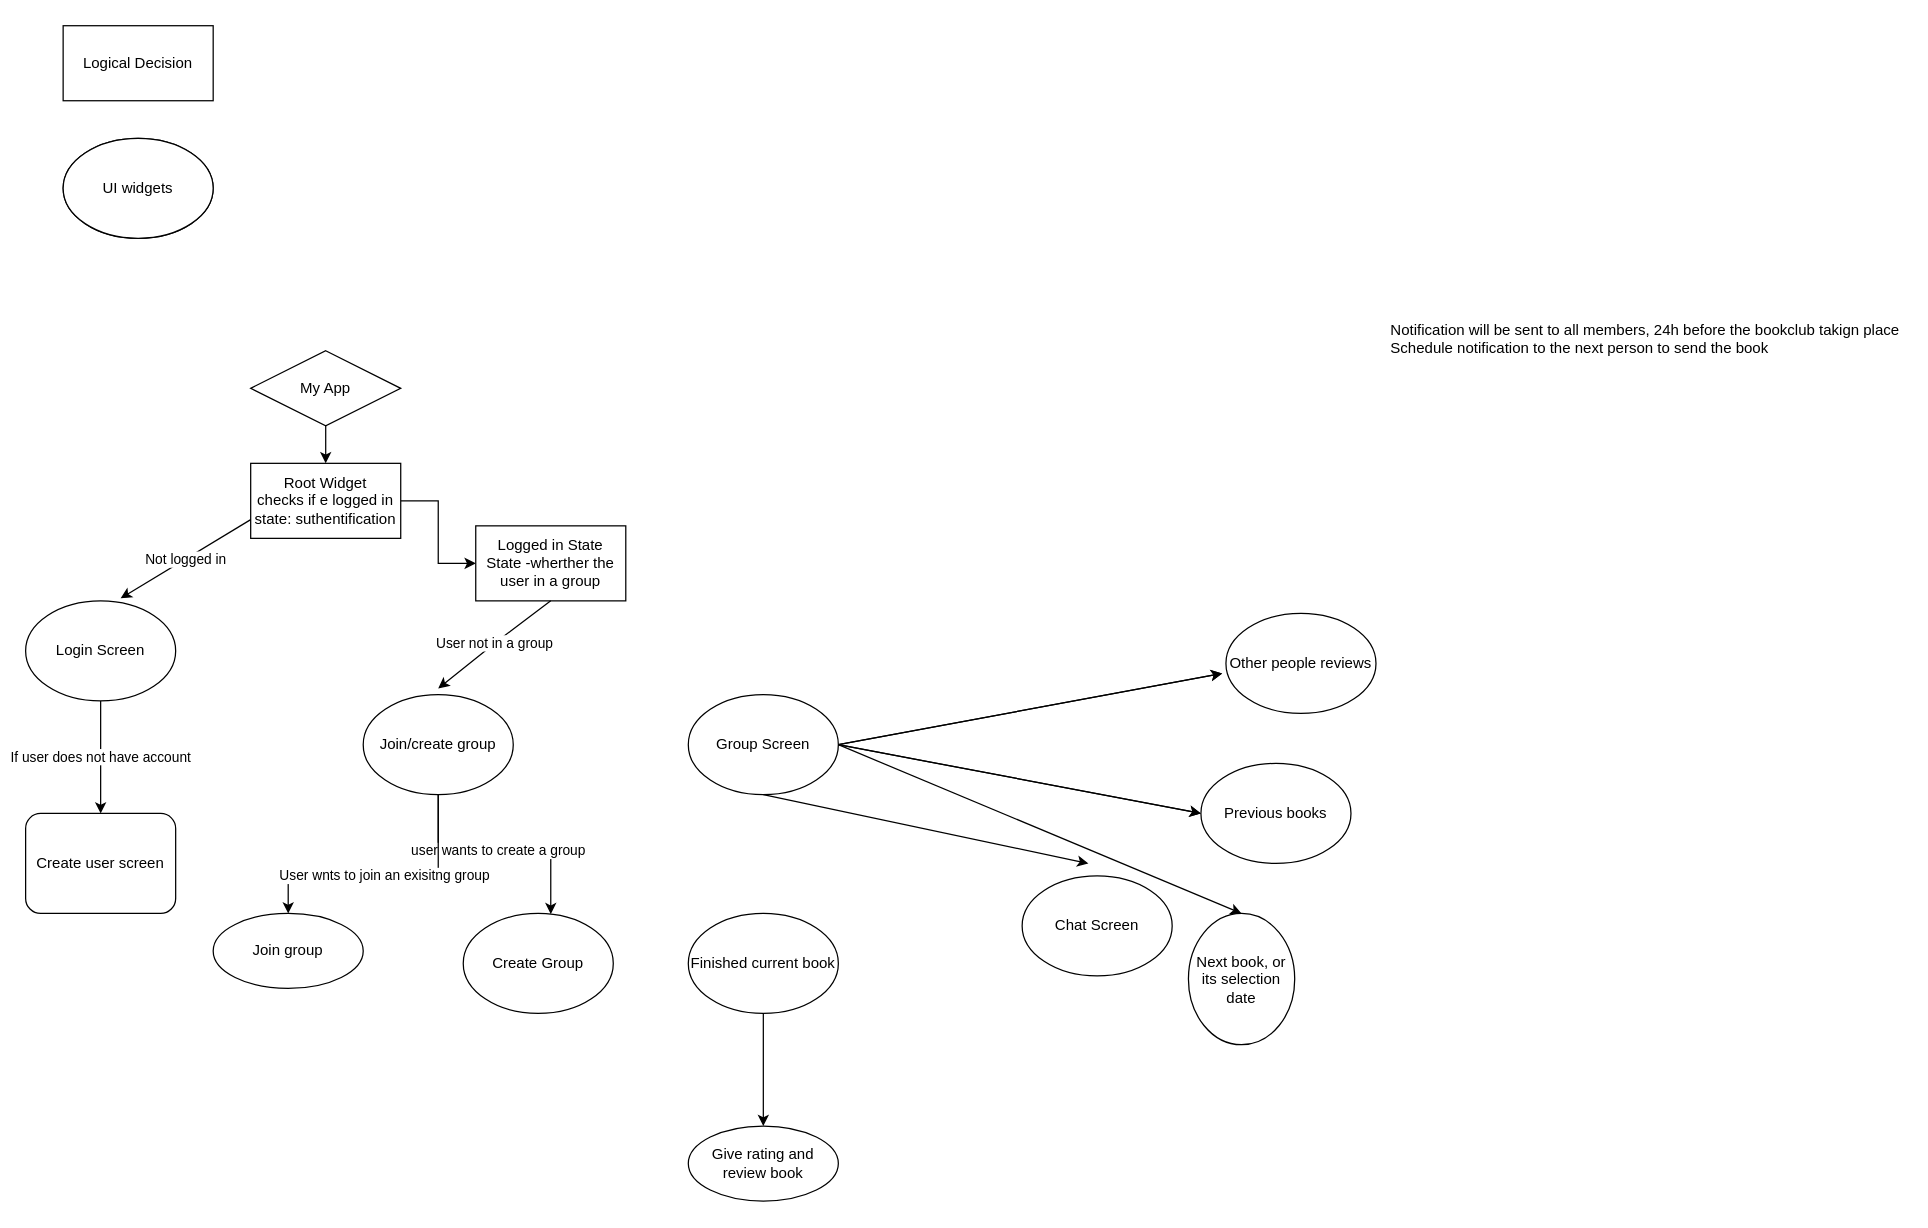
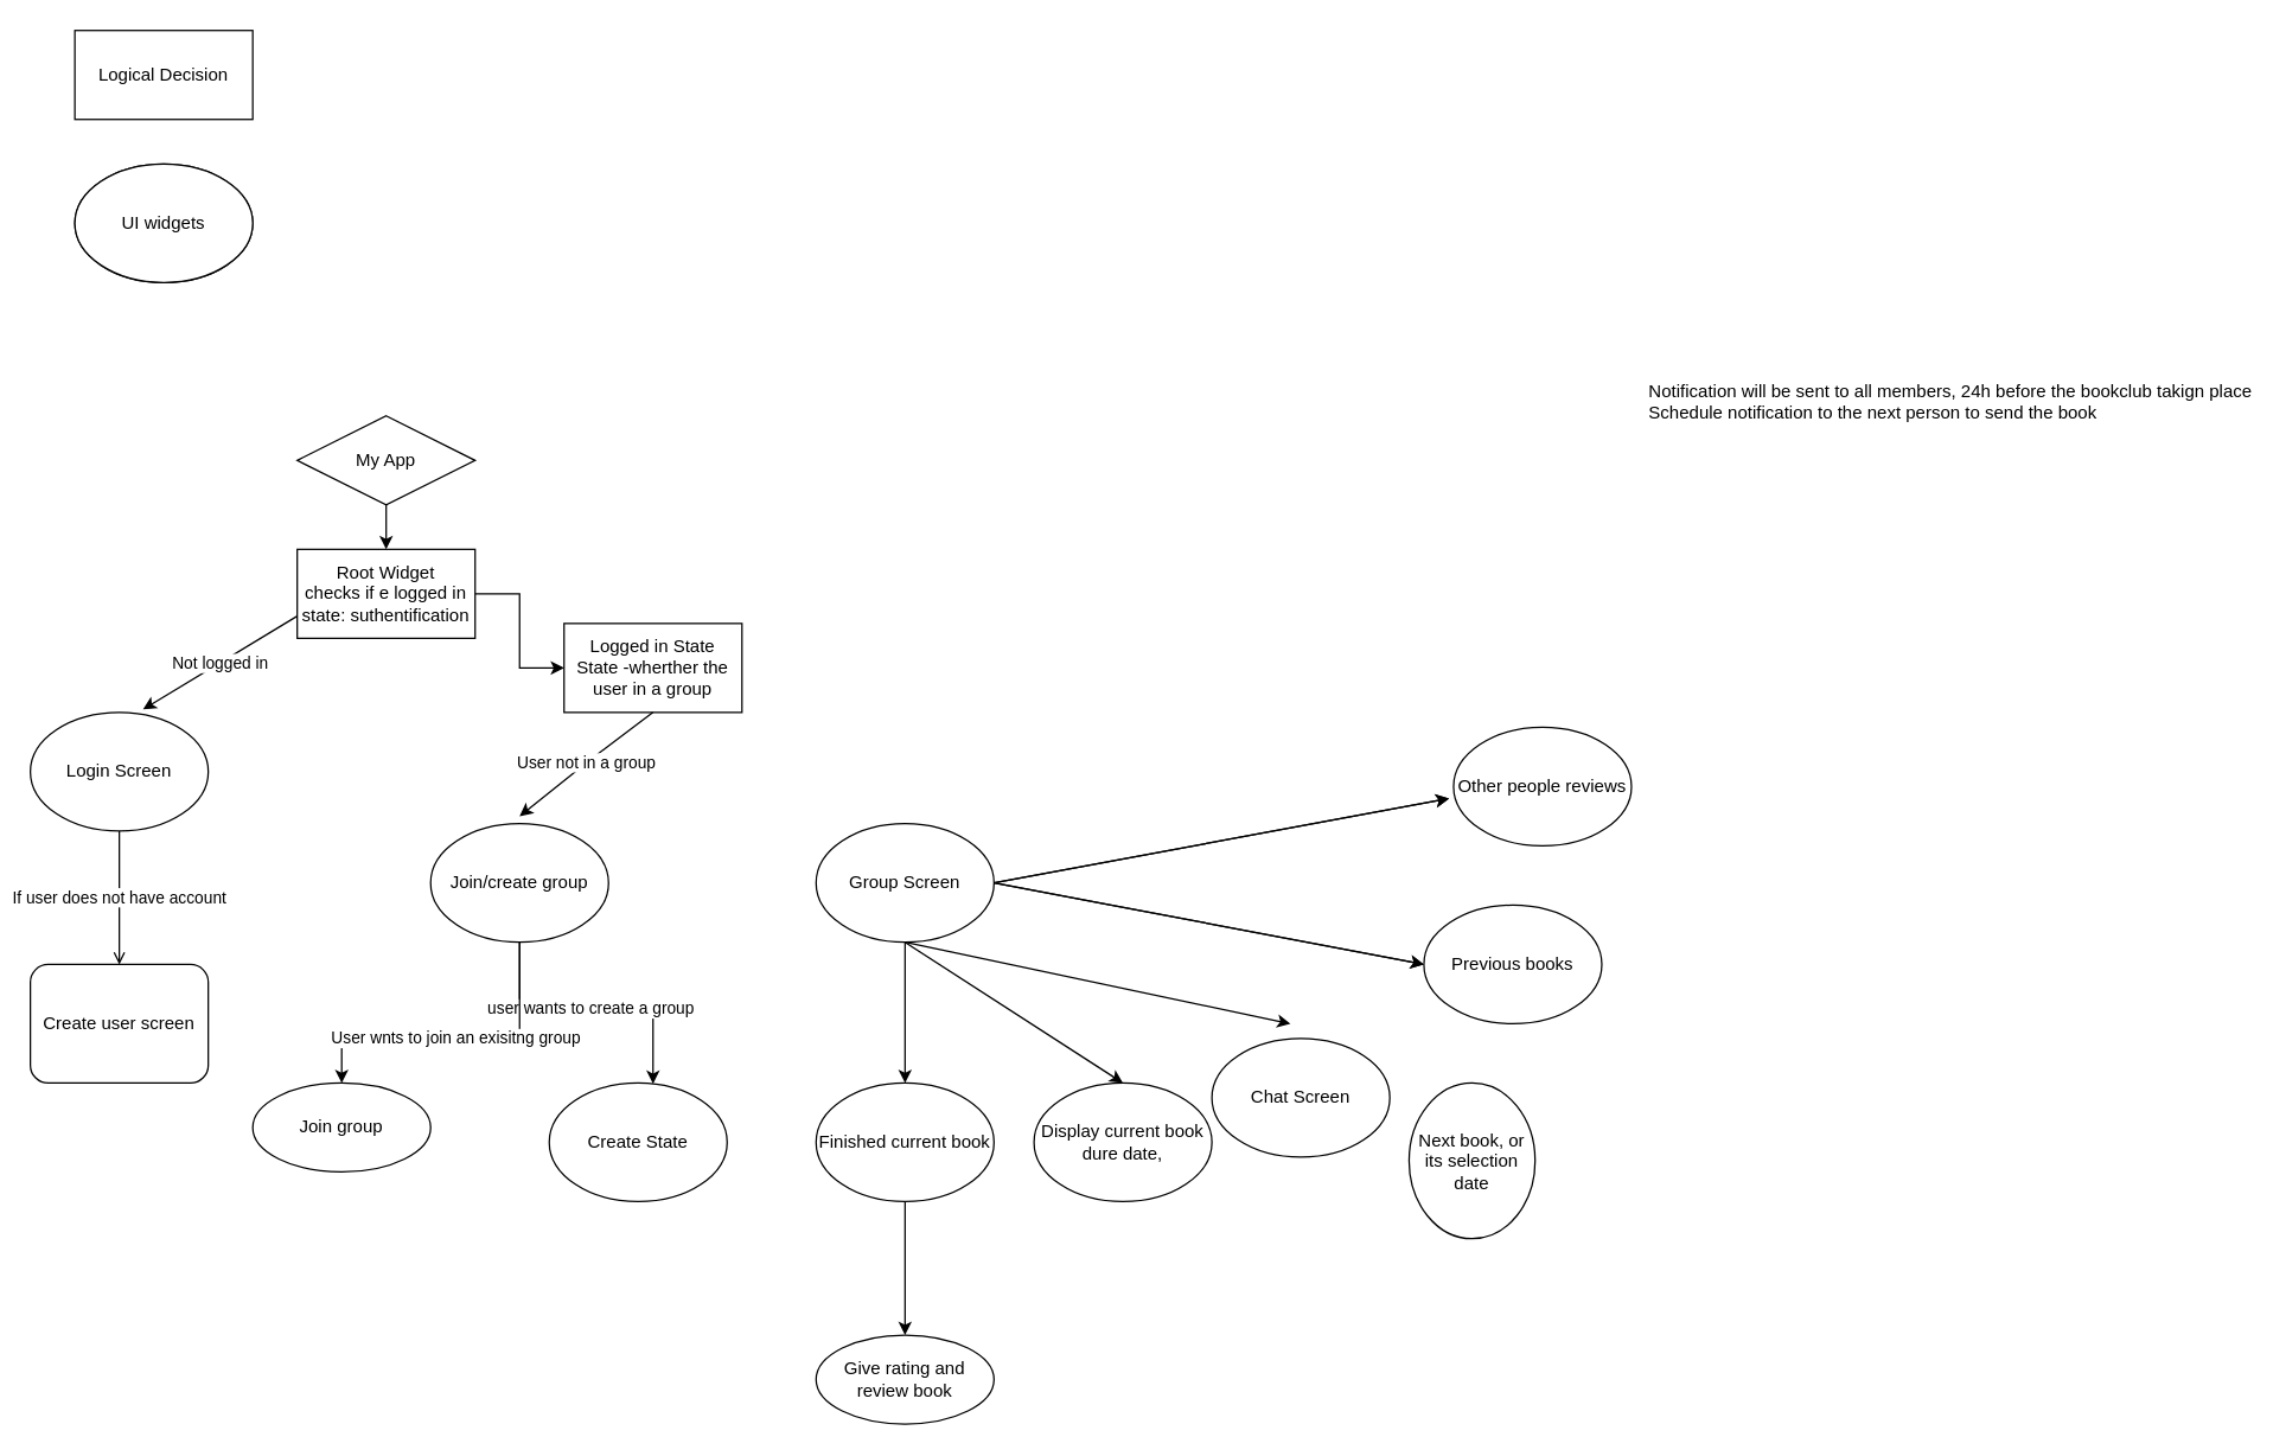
- <mxCell id="9" value="If user does not have account " style="edgeStyle=orthogonalEdgeStyle;rounded=0;orthogonalLoop=1;jettySize=auto;html=1;" edge="1" parent="1" source="10" target="11"><mxGeometry relative="1" as="geometry" /></mxCell>
+ <mxCell id="9" value="If user does not have account " style="edgeStyle=orthogonalEdgeStyle;rounded=0;orthogonalLoop=1;jettySize=auto;html=1;endArrow=open;" edge="1" parent="1" source="10" target="11"><mxGeometry relative="1" as="geometry" /></mxCell>
- <mxCell id="36" value="" style="endArrow=classic;html=1;exitX=1;exitY=0.5;exitDx=0;exitDy=0;entryX=0.5;entryY=0;entryDx=0;entryDy=0;" edge="1" parent="1" source="16" target="30"><mxGeometry width="50" height="50" relative="1" as="geometry"><mxPoint x="680" y="605" as="sourcePoint" /><mxPoint x="970" y="660" as="targetPoint" /></mxGeometry></mxCell>
+ <mxCell id="15" value="" style="edgeStyle=orthogonalEdgeStyle;rounded=0;orthogonalLoop=1;jettySize=auto;html=1;" edge="1" parent="1" source="16" target="23"><mxGeometry relative="1" as="geometry" /></mxCell>
+ <mxCell id="26" value="" style="endArrow=classic;html=1;entryX=0.5;entryY=0;entryDx=0;entryDy=0;exitX=0.5;exitY=1;exitDx=0;exitDy=0;" edge="1" parent="1" source="16" target="25"><mxGeometry width="50" height="50" relative="1" as="geometry"><mxPoint x="580" y="750" as="sourcePoint" /><mxPoint x="630" y="700" as="targetPoint" /></mxGeometry></mxCell>
- <mxCell id="20" value="Create Group" style="ellipse;whiteSpace=wrap;html=1;" vertex="1" parent="1"><mxGeometry x="370" y="730" width="120" height="80" as="geometry" /></mxCell>
+ <mxCell id="20" value="Create State" style="ellipse;whiteSpace=wrap;html=1;" vertex="1" parent="1"><mxGeometry x="370" y="730" width="120" height="80" as="geometry" /></mxCell>
+ <mxCell id="25" value="Display current book dure date, " style="ellipse;whiteSpace=wrap;html=1;" vertex="1" parent="1"><mxGeometry x="697" y="730" width="120" height="80" as="geometry" /></mxCell>
